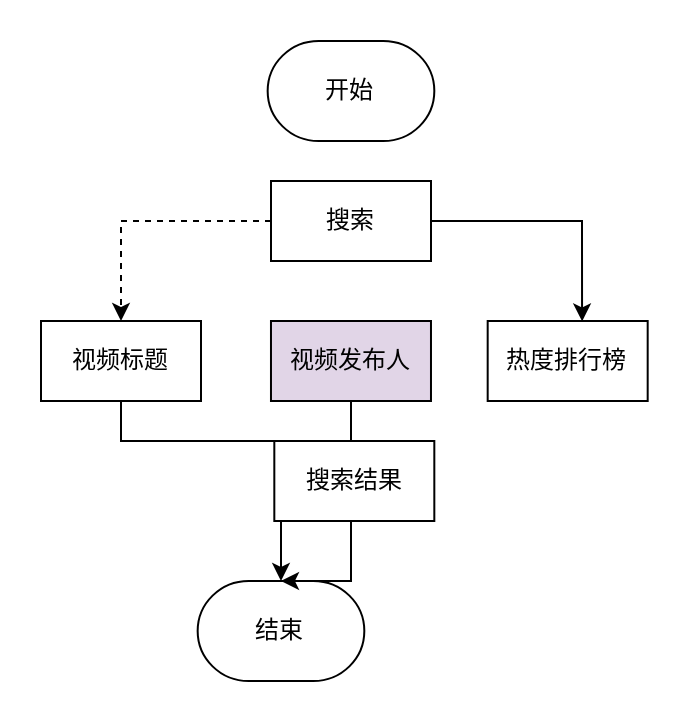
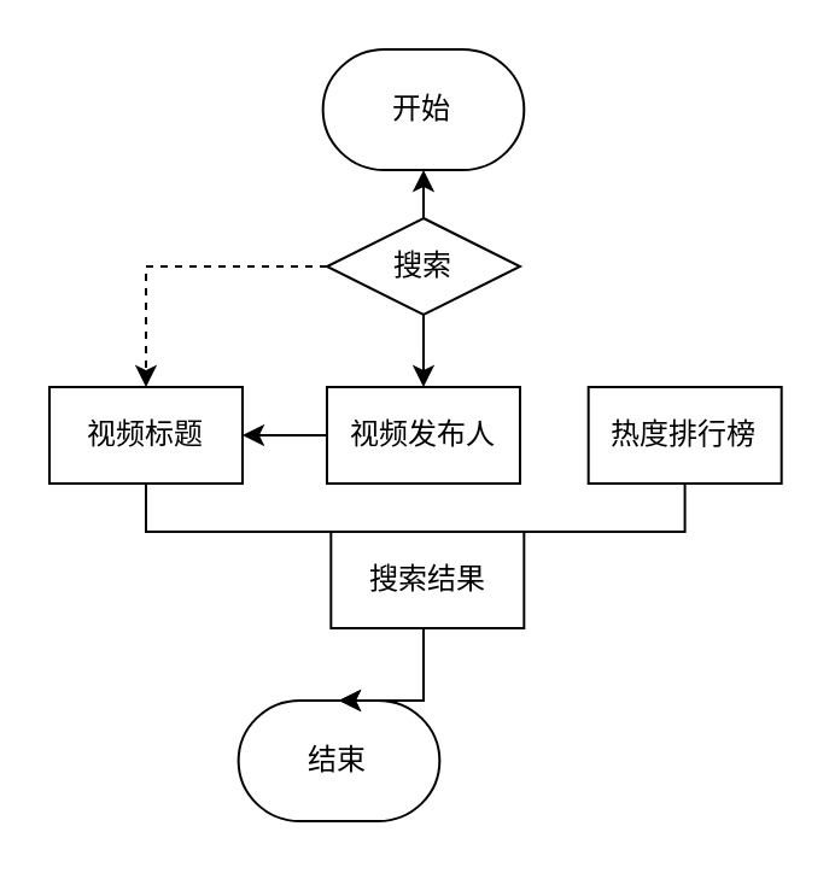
- <mxCell id="6" value="搜索" style="rounded=0;whiteSpace=wrap;html=1;" vertex="1" parent="1"><mxGeometry x="135" y="90" width="80" height="40" as="geometry" /></mxCell>
+ <mxCell id="6" value="搜索" style="rhombus;whiteSpace=wrap;html=1;" vertex="1" parent="1"><mxGeometry x="135" y="90" width="80" height="40" as="geometry" /></mxCell>
- <mxCell id="3" style="edgeStyle=orthogonalEdgeStyle;rounded=0;orthogonalLoop=1;jettySize=auto;html=1;entryX=0.59;entryY=0.005;entryDx=0;entryDy=0;entryPerimeter=0;" edge="1" parent="1" source="6" target="9"><mxGeometry relative="1" as="geometry" /></mxCell>
+ <mxCell id="3" style="edgeStyle=orthogonalEdgeStyle;rounded=0;orthogonalLoop=1;jettySize=auto;html=1;" edge="1" parent="1" source="6" target="2"><mxGeometry relative="1" as="geometry" /></mxCell>
+ <mxCell id="4" style="edgeStyle=orthogonalEdgeStyle;rounded=0;orthogonalLoop=1;jettySize=auto;html=1;entryX=0.5;entryY=0;entryDx=0;entryDy=0;" edge="1" parent="1" source="6" target="11"><mxGeometry relative="1" as="geometry" /></mxCell>
- <mxCell id="11" value="视频发布人" style="rounded=0;whiteSpace=wrap;html=1;fillColor=#e1d5e7;" vertex="1" parent="1"><mxGeometry x="134.99" y="160" width="80" height="40" as="geometry" /></mxCell>
+ <mxCell id="11" value="视频发布人" style="rounded=0;whiteSpace=wrap;html=1;" vertex="1" parent="1"><mxGeometry x="134.99" y="160" width="80" height="40" as="geometry" /></mxCell>
+ <mxCell id="8" style="edgeStyle=orthogonalEdgeStyle;rounded=0;orthogonalLoop=1;jettySize=auto;html=1;entryX=0.5;entryY=0;entryDx=0;entryDy=0;entryPerimeter=0;" edge="1" parent="1" source="9" target="7"><mxGeometry relative="1" as="geometry"><Array as="points"><mxPoint x="283" y="220" /><mxPoint x="175" y="220" /></Array></mxGeometry></mxCell>
- <mxCell id="10" style="edgeStyle=orthogonalEdgeStyle;rounded=0;orthogonalLoop=1;jettySize=auto;html=1;entryX=0.5;entryY=0;entryDx=0;entryDy=0;entryPerimeter=0;" edge="1" parent="1" source="11" target="7"><mxGeometry relative="1" as="geometry" /></mxCell>
+ <mxCell id="10" style="edgeStyle=orthogonalEdgeStyle;rounded=0;orthogonalLoop=1;jettySize=auto;html=1;" edge="1" parent="1" source="11" target="13"><mxGeometry relative="1" as="geometry" /></mxCell>
